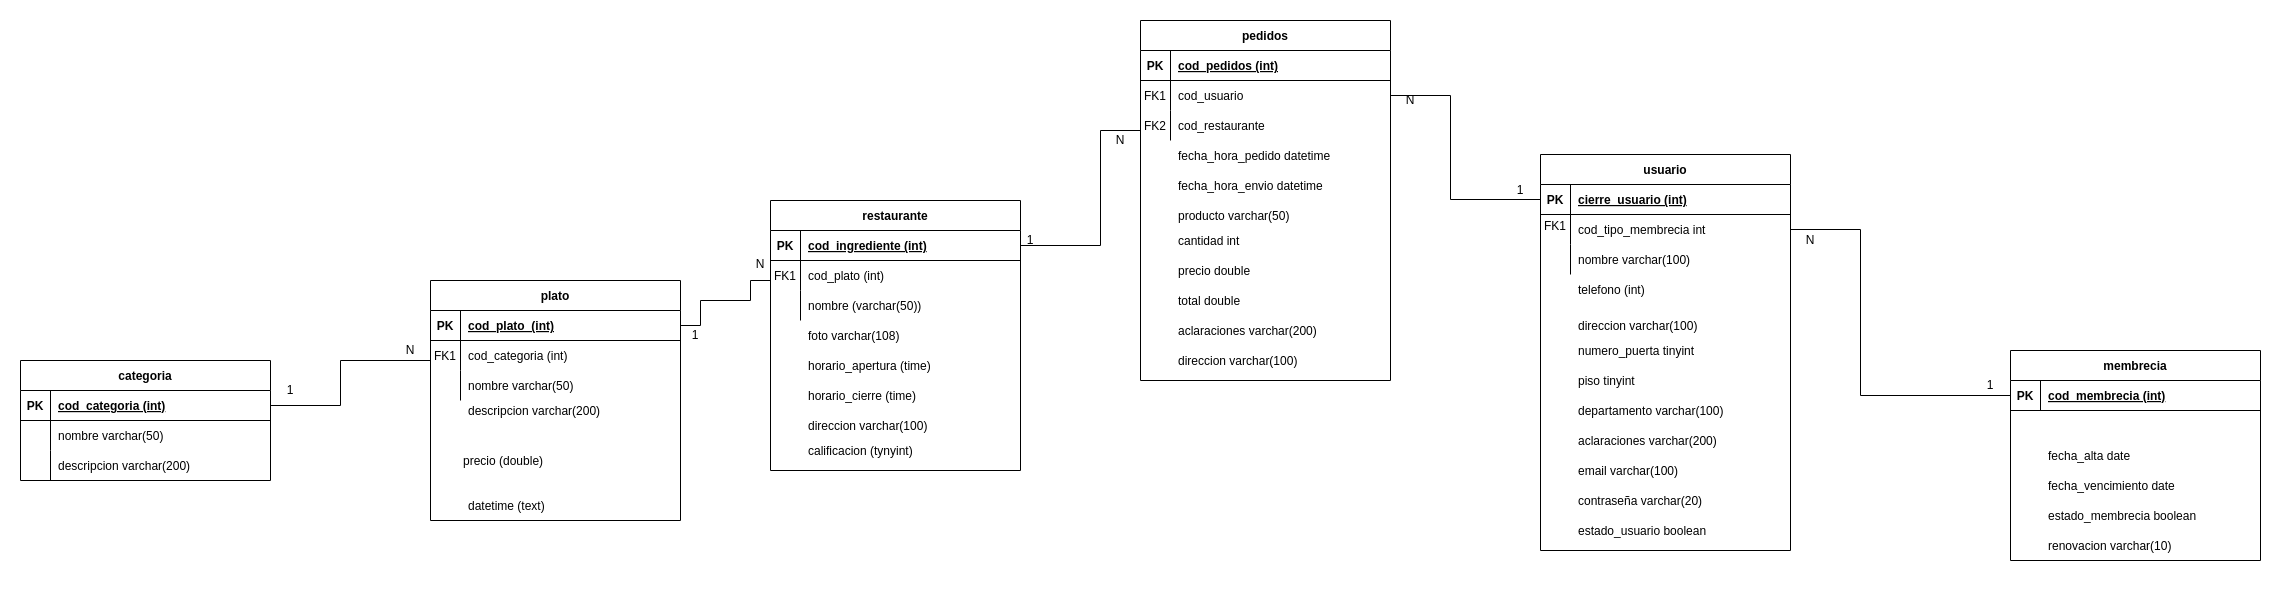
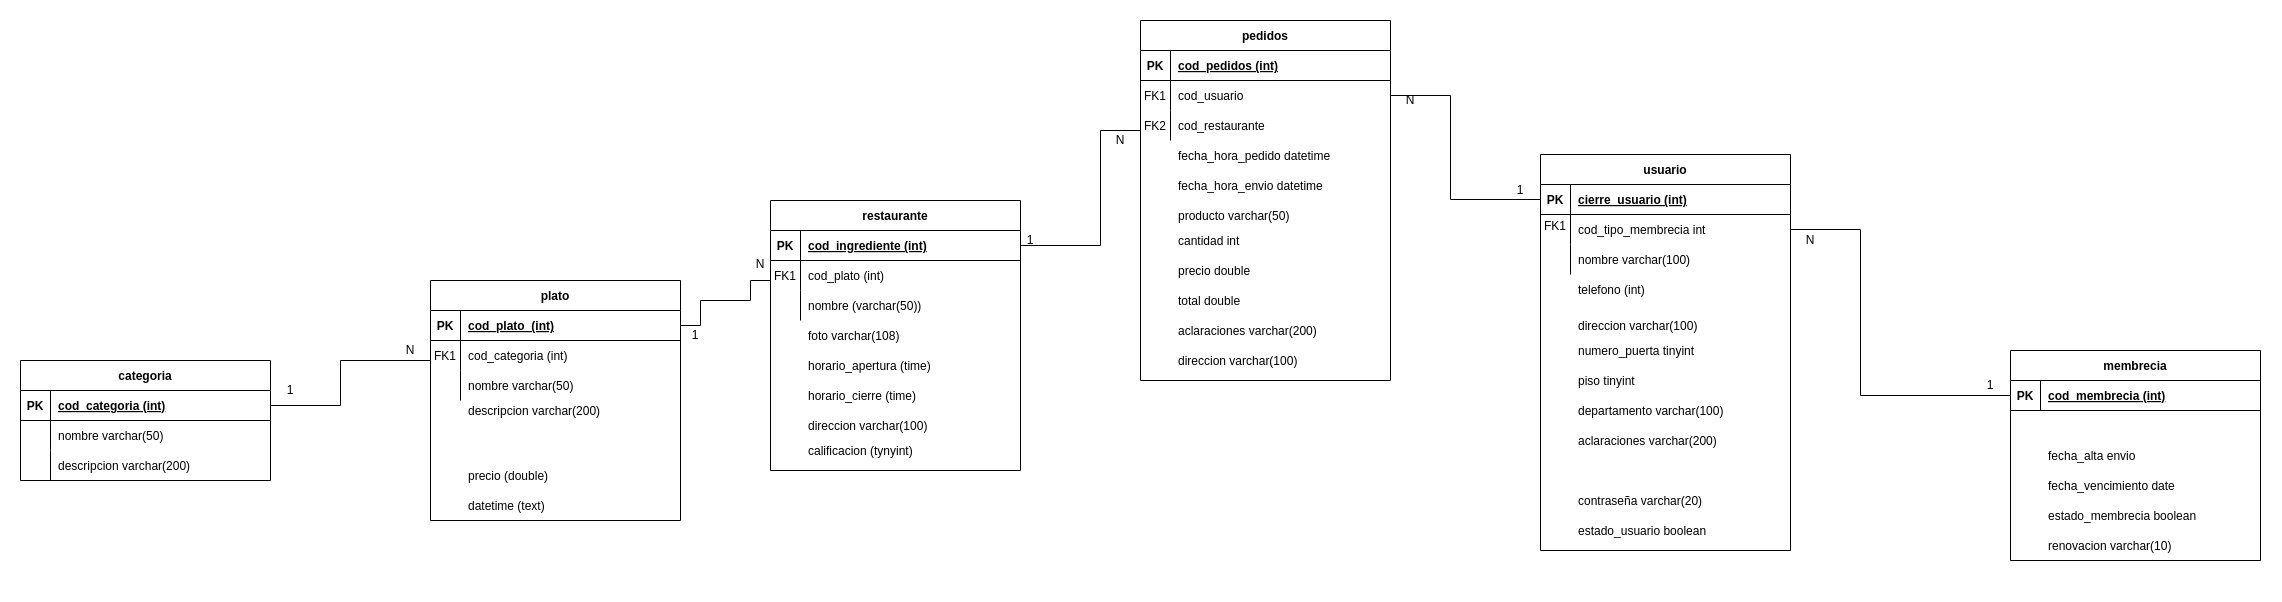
- <mxCell id="88" value="fecha_alta date" style="shape=partialRectangle;overflow=hidden;connectable=0;fillColor=none;top=0;left=0;bottom=0;right=0;align=left;spacingLeft=6;" parent="1" vertex="1"><mxGeometry x="2040" y="440" width="220" height="30" as="geometry" /></mxCell>
+ <mxCell id="88" value="fecha_alta envio" style="shape=partialRectangle;overflow=hidden;connectable=0;fillColor=none;top=0;left=0;bottom=0;right=0;align=left;spacingLeft=6;" parent="1" vertex="1"><mxGeometry x="2040" y="440" width="220" height="30" as="geometry" /></mxCell>
- <mxCell id="28" value="precio (double)" style="shape=partialRectangle;overflow=hidden;connectable=0;fillColor=none;top=0;left=0;bottom=0;right=0;align=left;spacingLeft=6;" parent="1" vertex="1"><mxGeometry x="455" y="445" width="220" height="30" as="geometry" /></mxCell>
+ <mxCell id="28" value="precio (double)" style="shape=partialRectangle;overflow=hidden;connectable=0;fillColor=none;top=0;left=0;bottom=0;right=0;align=left;spacingLeft=6;" parent="1" vertex="1"><mxGeometry x="460" y="460" width="220" height="30" as="geometry" /></mxCell>
- <mxCell id="78" value="email varchar(100)" style="shape=partialRectangle;overflow=hidden;connectable=0;fillColor=none;top=0;left=0;bottom=0;right=0;align=left;spacingLeft=6;" parent="1" vertex="1"><mxGeometry x="1570" y="455" width="220" height="30" as="geometry" /></mxCell>
